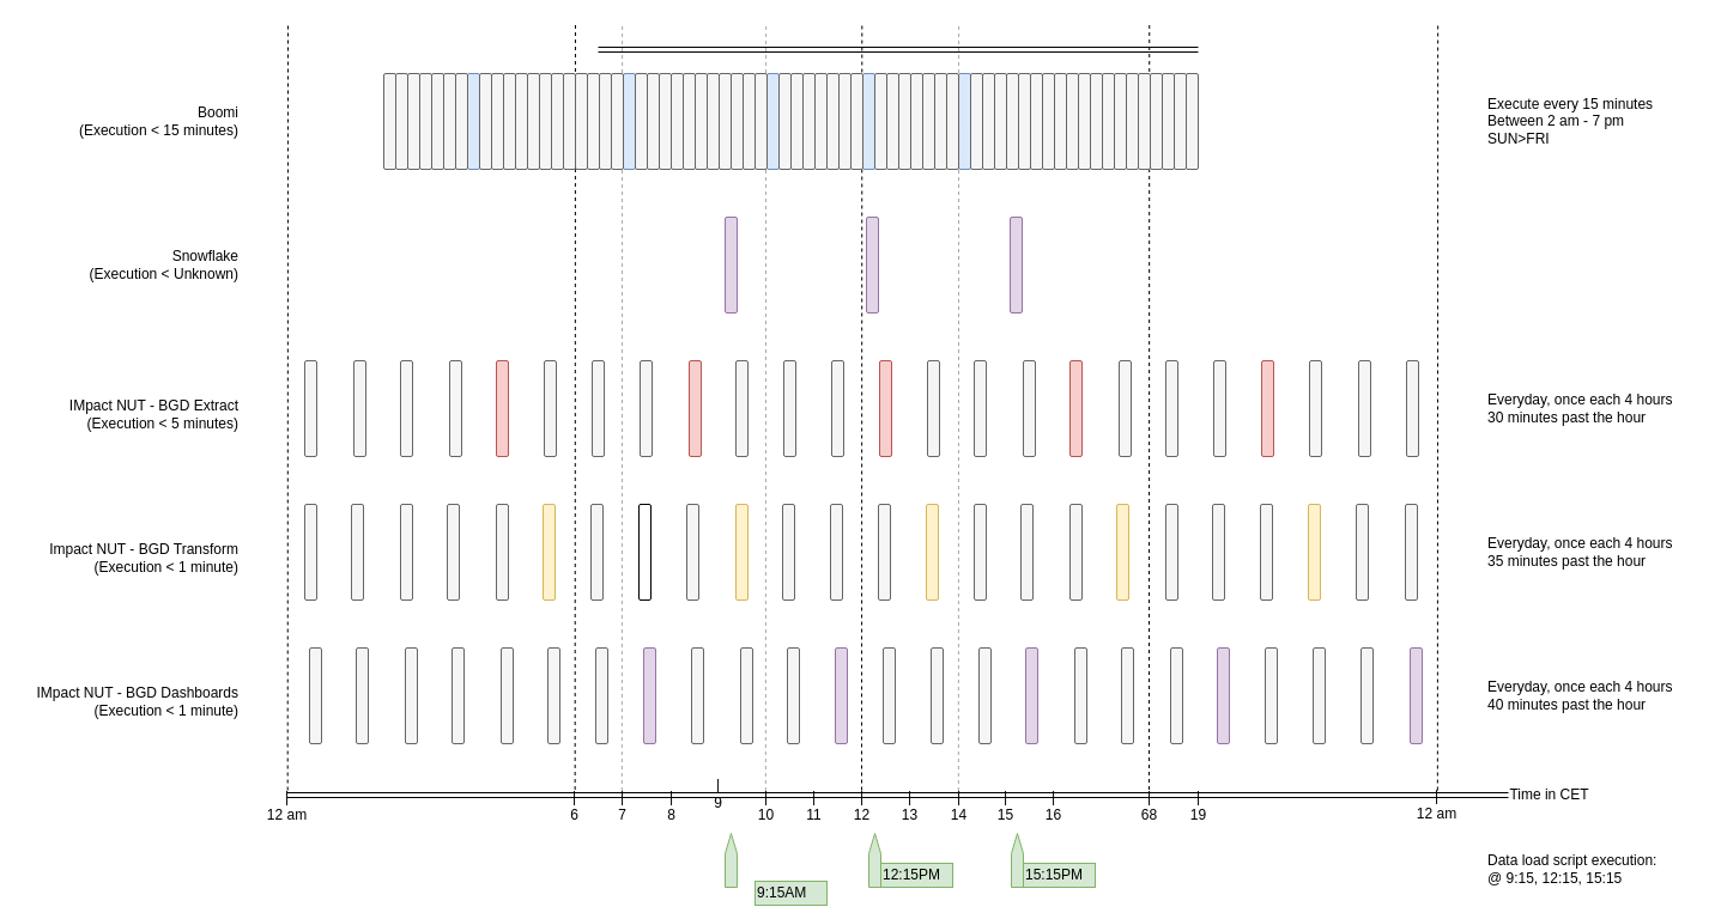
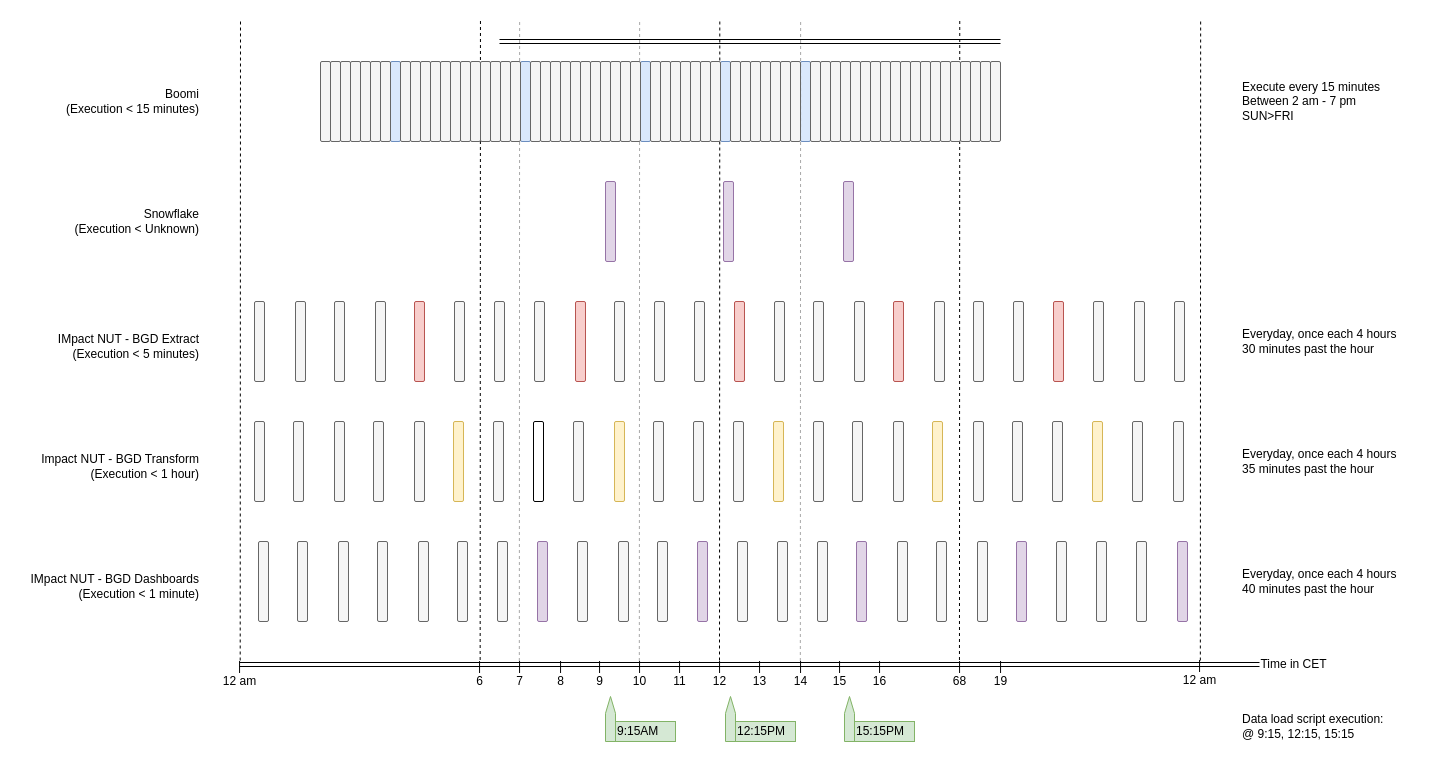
- <mxCell id="55" value="Impact NUT - BGD Transform&lt;br&gt;(Execution &amp;lt; 1 minute)" style="text;html=1;align=right;verticalAlign=middle;resizable=0;points=[];autosize=1;strokeColor=none;fillColor=none;" parent="1" vertex="1"><mxGeometry x="30" y="451" width="170" height="30" as="geometry" /></mxCell>
+ <mxCell id="55" value="Impact NUT - BGD Transform&lt;br&gt;(Execution &amp;lt; 1 hour)" style="text;html=1;align=right;verticalAlign=middle;resizable=0;points=[];autosize=1;strokeColor=none;fillColor=none;" parent="1" vertex="1"><mxGeometry x="30" y="451" width="170" height="30" as="geometry" /></mxCell>
- <mxCell id="116" value="|&lt;br&gt;9" style="text;html=1;align=center;verticalAlign=middle;resizable=0;points=[];autosize=1;strokeColor=none;fillColor=none;" parent="1" vertex="1"><mxGeometry x="589" y="648" width="20" height="30" as="geometry" /></mxCell>
+ <mxCell id="116" value="|&lt;br&gt;9" style="text;html=1;align=center;verticalAlign=middle;resizable=0;points=[];autosize=1;strokeColor=none;fillColor=none;" parent="1" vertex="1"><mxGeometry x="589" y="658" width="20" height="30" as="geometry" /></mxCell>
- <mxCell id="109" value="9:15AM" style="text;html=1;align=left;verticalAlign=middle;resizable=0;points=[];autosize=1;strokeColor=#82b366;fillColor=#d5e8d4;" parent="1" vertex="1"><mxGeometry x="630" y="736" width="60" height="20" as="geometry" /></mxCell>
+ <mxCell id="109" value="9:15AM" style="text;html=1;align=left;verticalAlign=middle;resizable=0;points=[];autosize=1;strokeColor=#82b366;fillColor=#d5e8d4;" parent="1" vertex="1"><mxGeometry x="615" y="721" width="60" height="20" as="geometry" /></mxCell>
